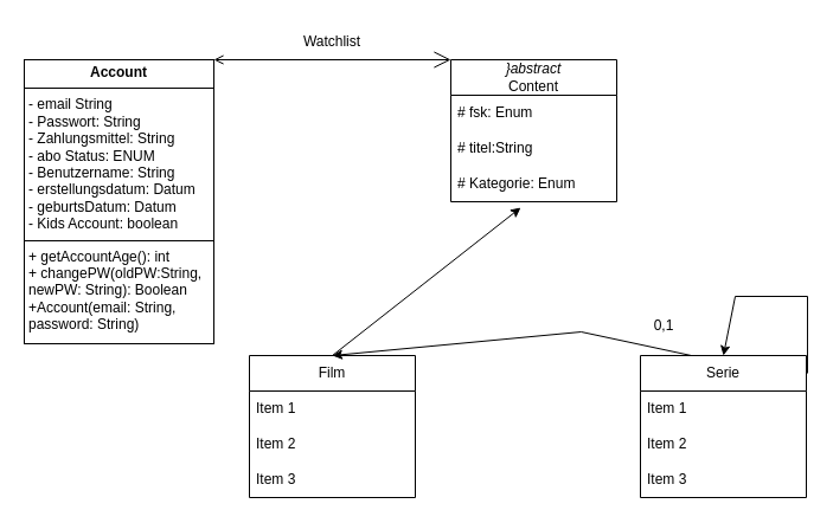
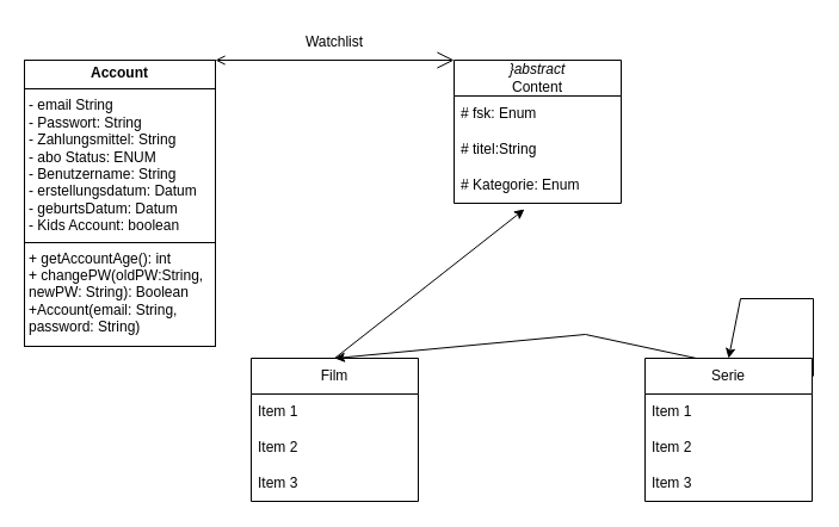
- <mxCell id="17" value="0,1" style="text;html=1;align=center;verticalAlign=middle;whiteSpace=wrap;rounded=0;" vertex="1" parent="1"><mxGeometry x="530" y="260" width="60" height="30" as="geometry" /></mxCell>
